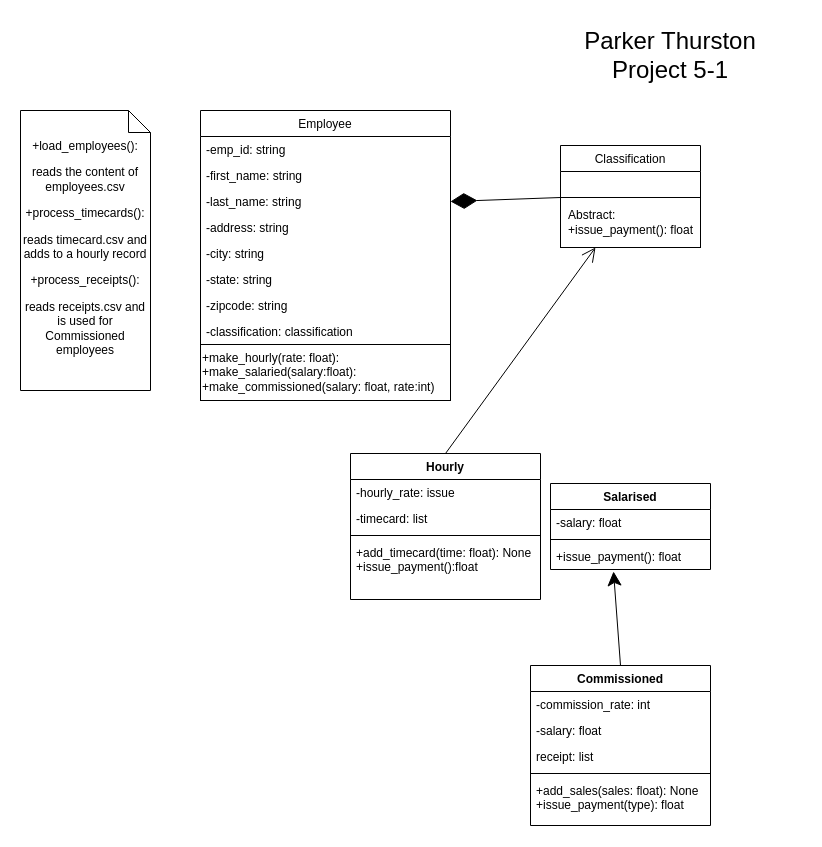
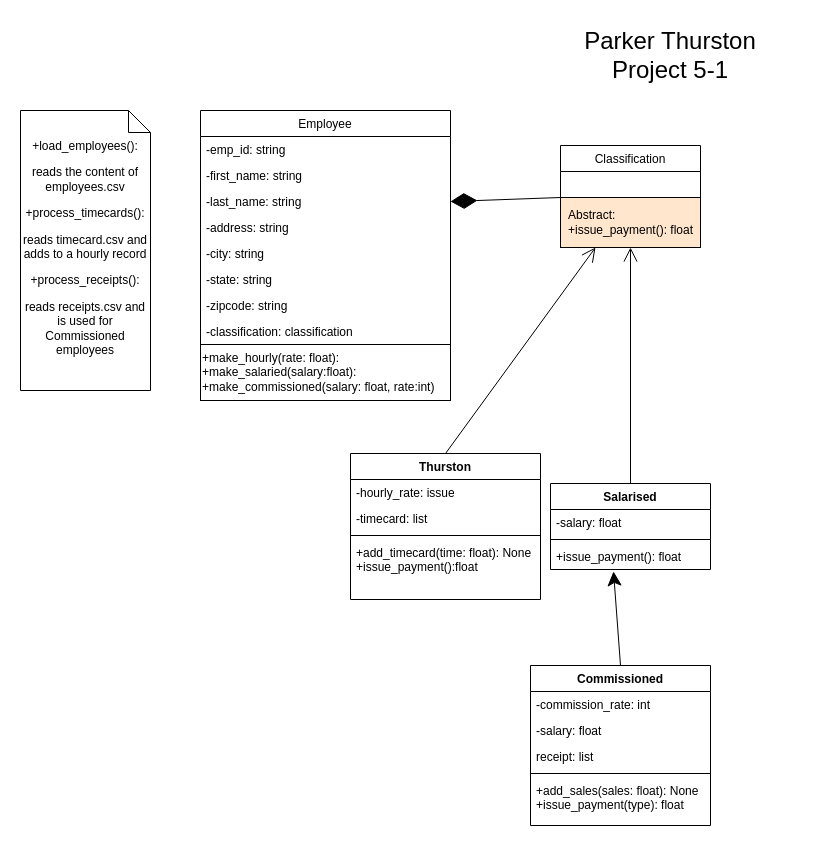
- <mxCell id="14" value="&lt;div align=&quot;left&quot;&gt;Abstract:&lt;br&gt;&lt;/div&gt;&lt;div align=&quot;left&quot;&gt;+issue_payment(): float&lt;/div&gt;" style="html=1;" parent="12" vertex="1"><mxGeometry y="52" width="140" height="50" as="geometry" /></mxCell>
+ <mxCell id="14" value="&lt;div align=&quot;left&quot;&gt;Abstract:&lt;br&gt;&lt;/div&gt;&lt;div align=&quot;left&quot;&gt;+issue_payment(): float&lt;/div&gt;" style="html=1;fillColor=#ffe6cc;" parent="12" vertex="1"><mxGeometry y="52" width="140" height="50" as="geometry" /></mxCell>
+ <mxCell id="25" value="" style="endArrow=open;endFill=1;endSize=12;html=1;entryX=0.5;entryY=1;entryDx=0;entryDy=0;exitX=0.5;exitY=0;exitDx=0;exitDy=0;" parent="1" source="21" target="12" edge="1"><mxGeometry width="160" relative="1" as="geometry"><mxPoint x="440" y="405" as="sourcePoint" /><mxPoint x="600" y="405" as="targetPoint" /></mxGeometry></mxCell>
- <mxCell id="15" value="Hourly" style="swimlane;fontStyle=1;align=center;verticalAlign=top;childLayout=stackLayout;horizontal=1;startSize=26;horizontalStack=0;resizeParent=1;resizeParentMax=0;resizeLast=0;collapsible=1;marginBottom=0;" parent="1" vertex="1"><mxGeometry x="350" y="453" width="190" height="146" as="geometry" /></mxCell>
+ <mxCell id="15" value="Thurston" style="swimlane;fontStyle=1;align=center;verticalAlign=top;childLayout=stackLayout;horizontal=1;startSize=26;horizontalStack=0;resizeParent=1;resizeParentMax=0;resizeLast=0;collapsible=1;marginBottom=0;" parent="1" vertex="1"><mxGeometry x="350" y="453" width="190" height="146" as="geometry" /></mxCell>
